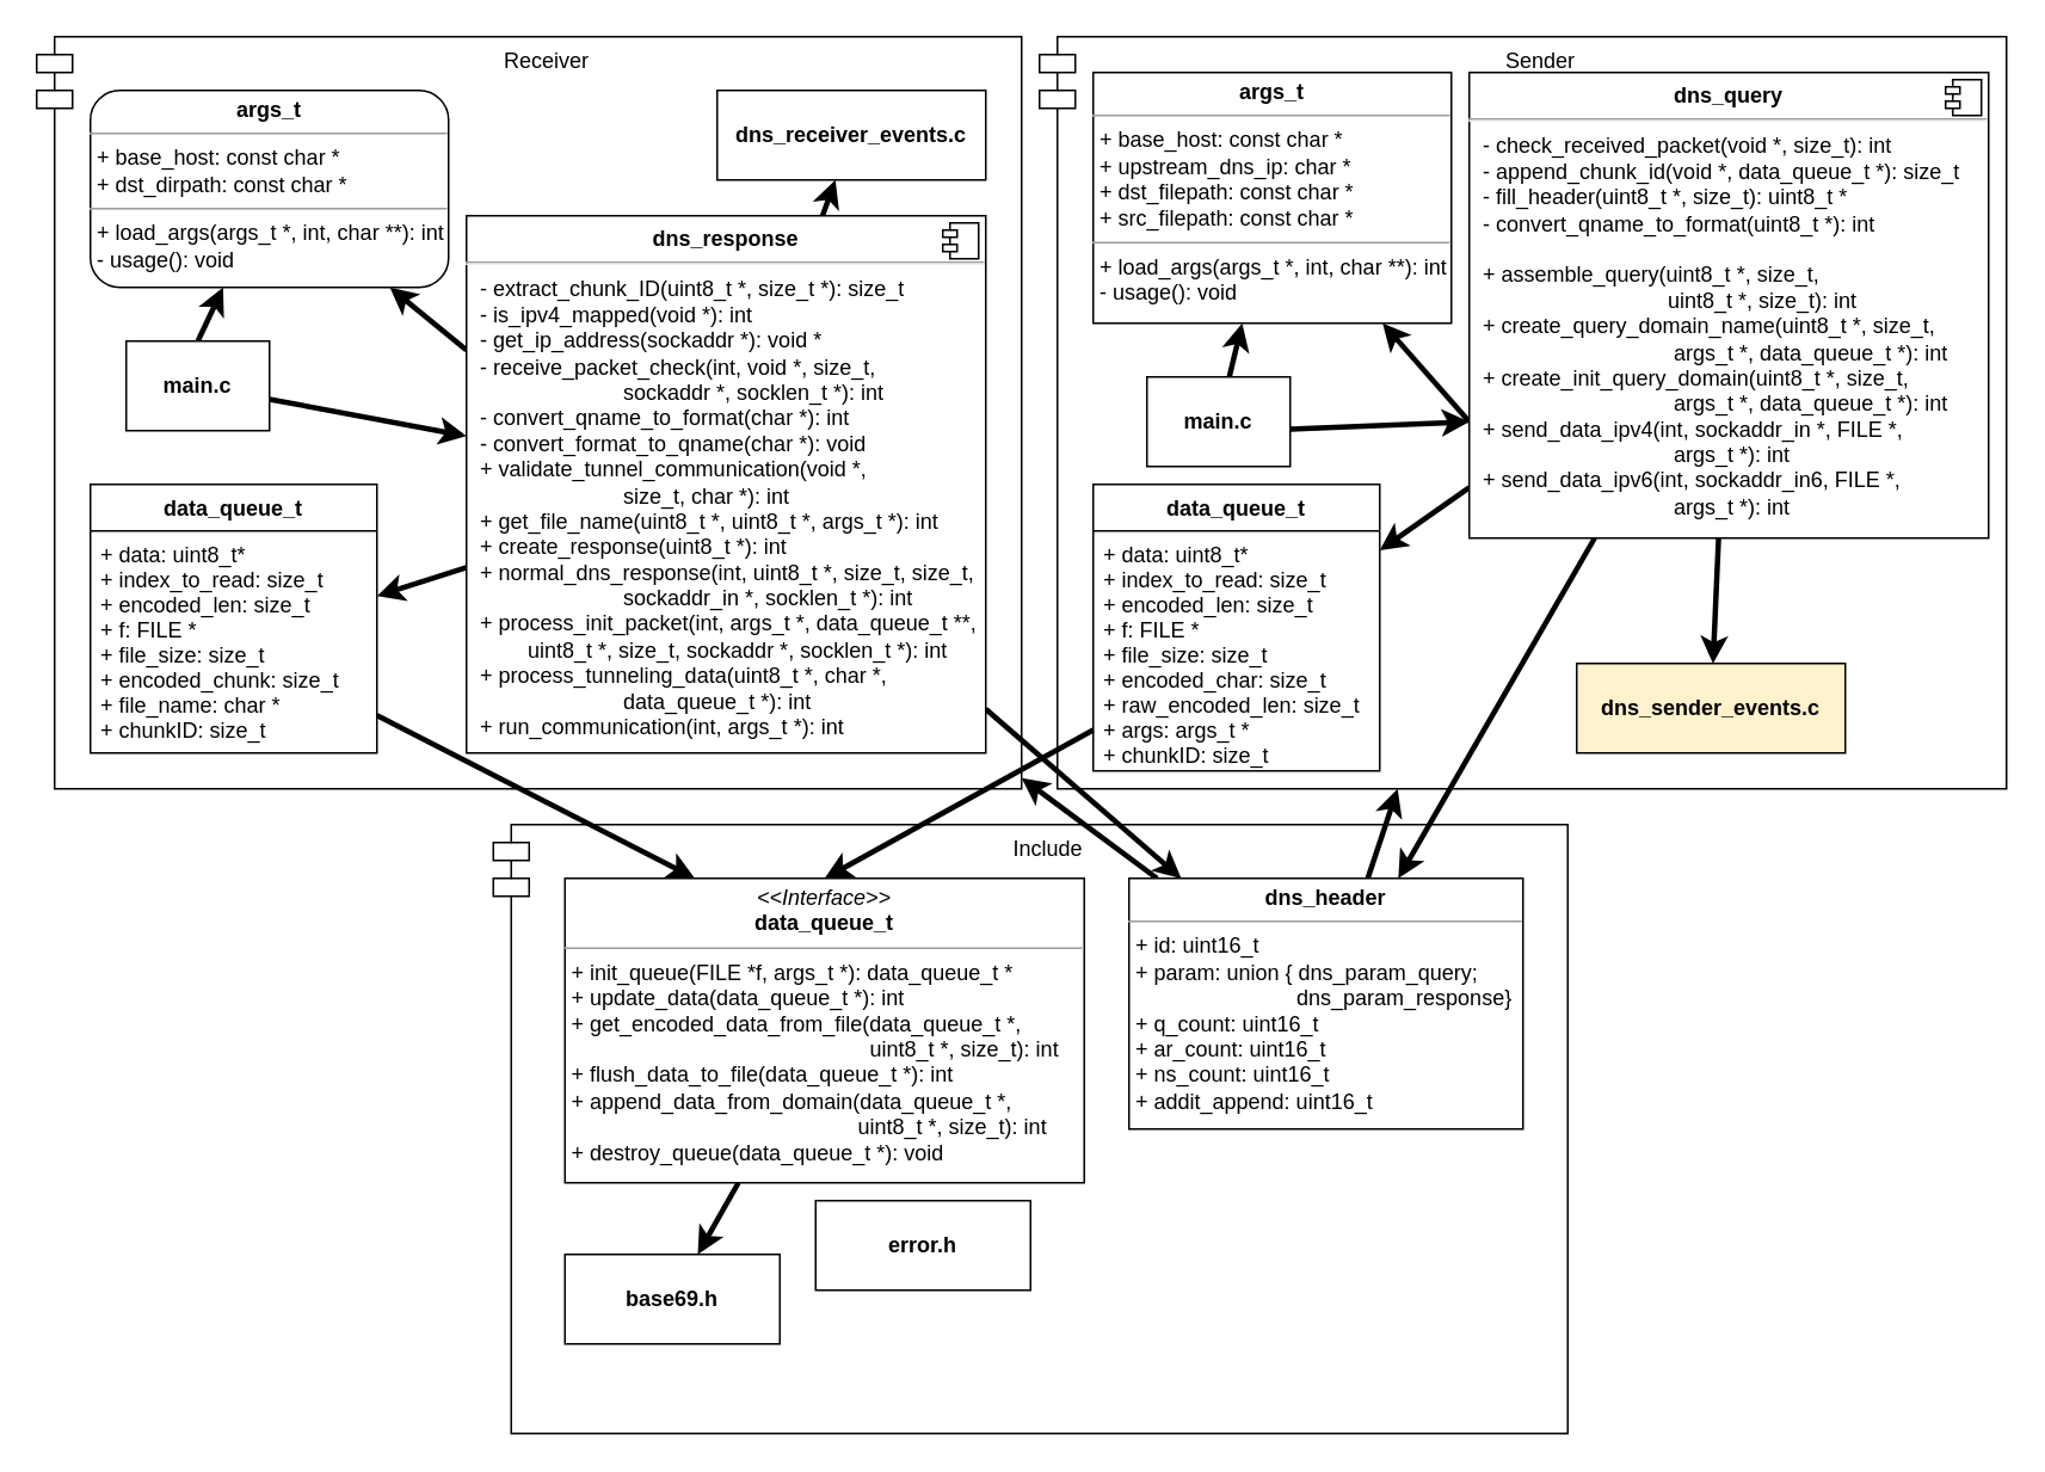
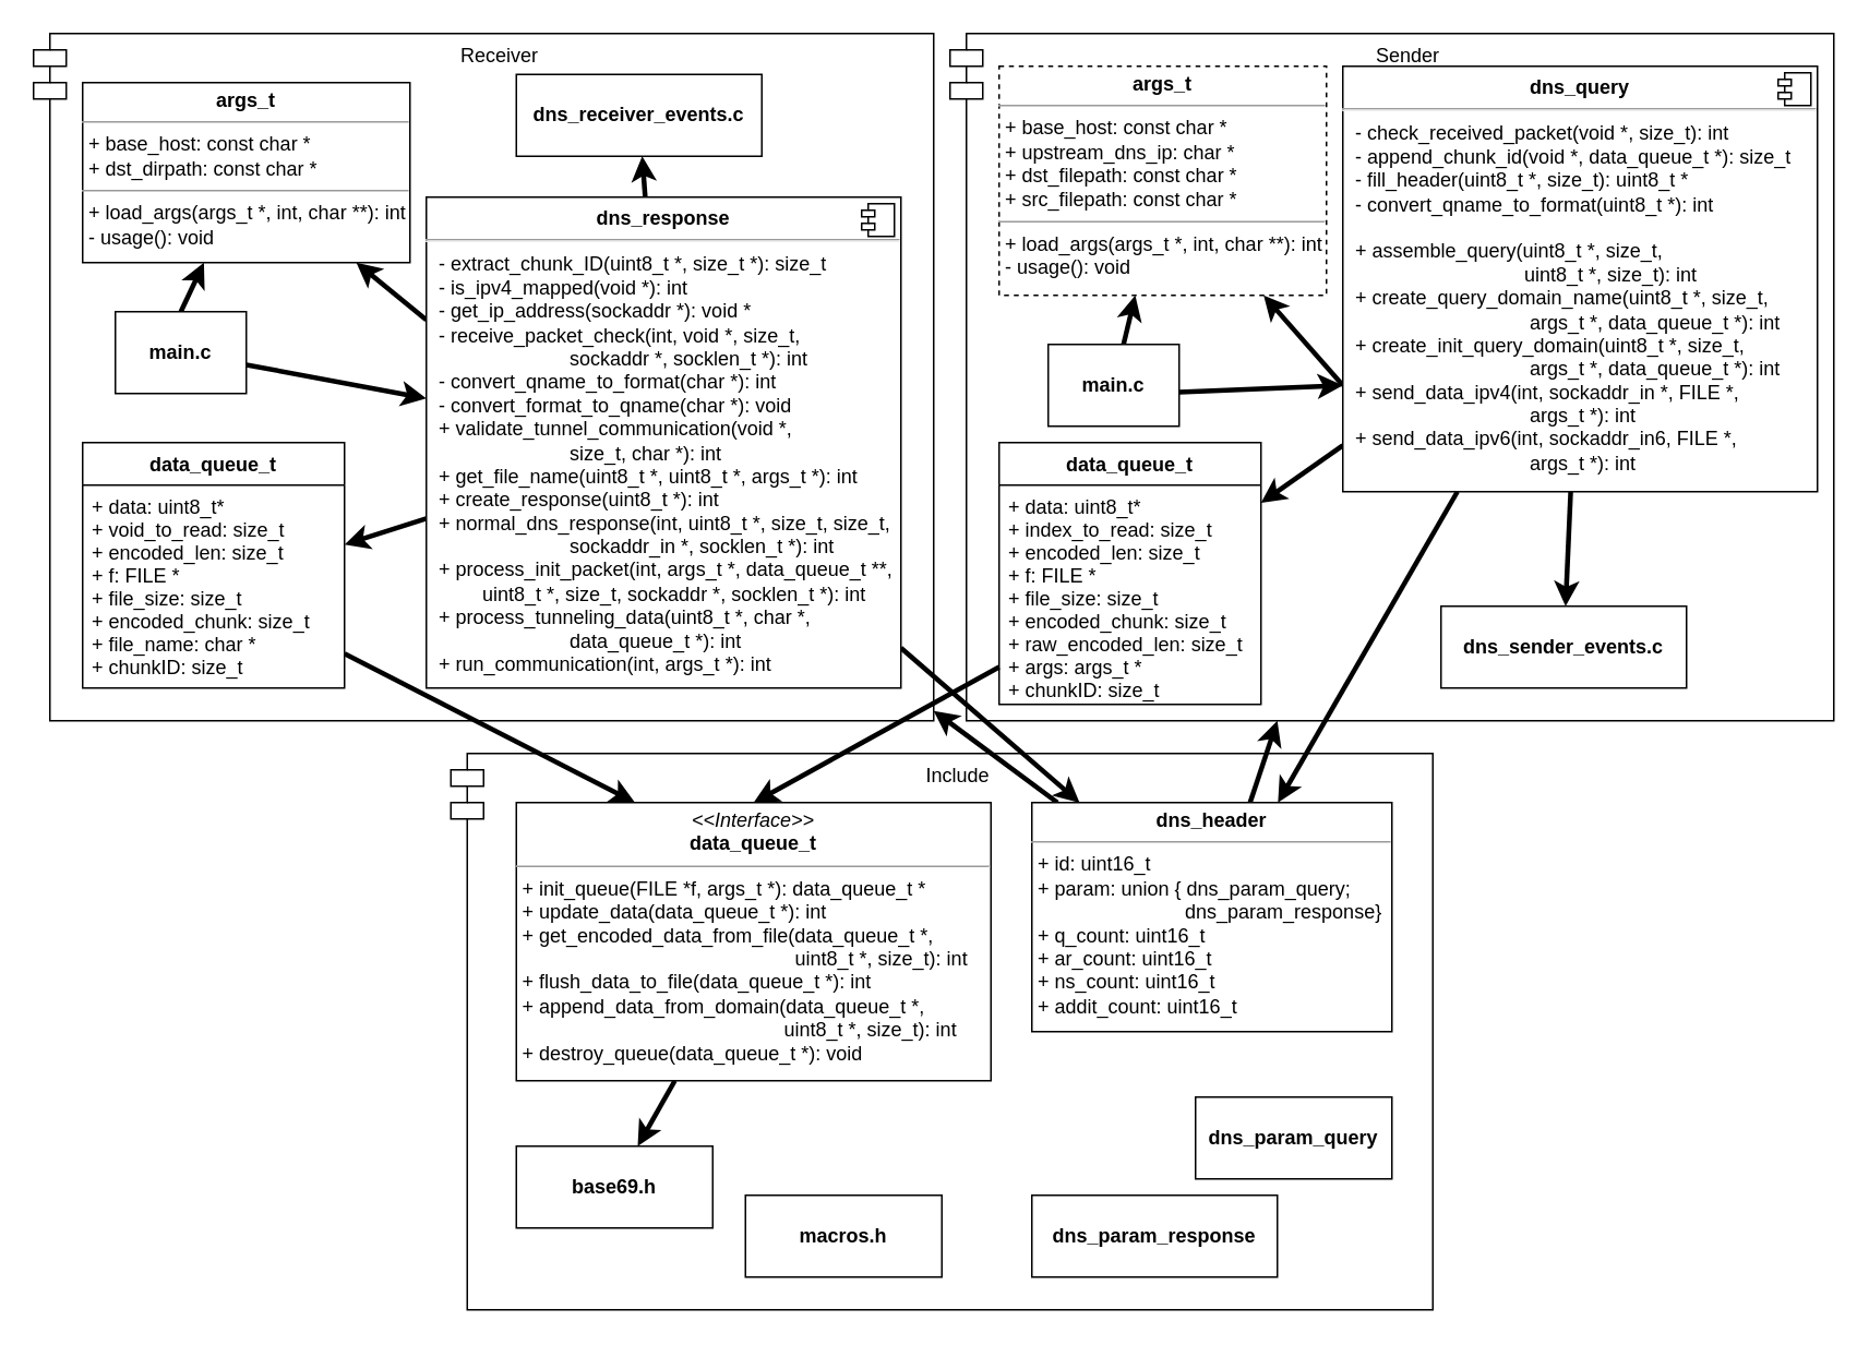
- <mxCell id="32" value="&lt;p style=&quot;margin: 0px ; margin-top: 4px ; text-align: center&quot;&gt;&lt;br&gt;&lt;b&gt;dns_receiver_events.c&lt;/b&gt;&lt;/p&gt;" style="verticalAlign=top;align=left;overflow=fill;fontSize=12;fontFamily=Helvetica;html=1;" parent="1" vertex="1"><mxGeometry x="400" y="50" width="150" height="50" as="geometry" /></mxCell>
+ <mxCell id="32" value="&lt;p style=&quot;margin: 0px ; margin-top: 4px ; text-align: center&quot;&gt;&lt;br&gt;&lt;b&gt;dns_receiver_events.c&lt;/b&gt;&lt;/p&gt;" style="verticalAlign=top;align=left;overflow=fill;fontSize=12;fontFamily=Helvetica;html=1;" parent="1" vertex="1"><mxGeometry x="315" y="45" width="150" height="50" as="geometry" /></mxCell>
- <mxCell id="33" value="&lt;p style=&quot;margin: 0px ; margin-top: 4px ; text-align: center&quot;&gt;&lt;b&gt;args_t&lt;/b&gt;&lt;/p&gt;&lt;hr size=&quot;1&quot;&gt;&lt;p style=&quot;margin: 0px ; margin-left: 4px&quot;&gt;+ base_host: const char *&lt;/p&gt;&lt;p style=&quot;margin: 0px ; margin-left: 4px&quot;&gt;+ dst_dirpath: const char *&lt;/p&gt;&lt;hr size=&quot;1&quot;&gt;&lt;p style=&quot;margin: 0px ; margin-left: 4px&quot;&gt;+ load_args(args_t *, int, char **): int&lt;/p&gt;&lt;p style=&quot;margin: 0px ; margin-left: 4px&quot;&gt;- usage(): void&lt;/p&gt;" style="verticalAlign=top;align=left;overflow=fill;fontSize=12;fontFamily=Helvetica;html=1;rounded=1;" parent="1" vertex="1"><mxGeometry x="50" y="50" width="200" height="110" as="geometry" /></mxCell>
+ <mxCell id="33" value="&lt;p style=&quot;margin: 0px ; margin-top: 4px ; text-align: center&quot;&gt;&lt;b&gt;args_t&lt;/b&gt;&lt;/p&gt;&lt;hr size=&quot;1&quot;&gt;&lt;p style=&quot;margin: 0px ; margin-left: 4px&quot;&gt;+ base_host: const char *&lt;/p&gt;&lt;p style=&quot;margin: 0px ; margin-left: 4px&quot;&gt;+ dst_dirpath: const char *&lt;/p&gt;&lt;hr size=&quot;1&quot;&gt;&lt;p style=&quot;margin: 0px ; margin-left: 4px&quot;&gt;+ load_args(args_t *, int, char **): int&lt;/p&gt;&lt;p style=&quot;margin: 0px ; margin-left: 4px&quot;&gt;- usage(): void&lt;/p&gt;" style="verticalAlign=top;align=left;overflow=fill;fontSize=12;fontFamily=Helvetica;html=1;" parent="1" vertex="1"><mxGeometry x="50" y="50" width="200" height="110" as="geometry" /></mxCell>
- <mxCell id="20" value="&lt;p style=&quot;margin: 0px ; margin-top: 4px ; text-align: center&quot;&gt;&lt;b&gt;args_t&lt;/b&gt;&lt;/p&gt;&lt;hr size=&quot;1&quot;&gt;&lt;p style=&quot;margin: 0px ; margin-left: 4px&quot;&gt;+ base_host: const char *&lt;/p&gt;&lt;p style=&quot;margin: 0px ; margin-left: 4px&quot;&gt;+ upstream_dns_ip: char *&lt;/p&gt;&lt;p style=&quot;margin: 0px ; margin-left: 4px&quot;&gt;+ dst_filepath: const char *&lt;/p&gt;&lt;p style=&quot;margin: 0px ; margin-left: 4px&quot;&gt;+ src_filepath: const char *&lt;/p&gt;&lt;hr size=&quot;1&quot;&gt;&lt;p style=&quot;margin: 0px ; margin-left: 4px&quot;&gt;+ load_args(args_t *, int, char **): int&lt;/p&gt;&lt;p style=&quot;margin: 0px ; margin-left: 4px&quot;&gt;- usage(): void&lt;/p&gt;" style="verticalAlign=top;align=left;overflow=fill;fontSize=12;fontFamily=Helvetica;html=1;" parent="1" vertex="1"><mxGeometry x="610" y="40" width="200" height="140" as="geometry" /></mxCell>
+ <mxCell id="20" value="&lt;p style=&quot;margin: 0px ; margin-top: 4px ; text-align: center&quot;&gt;&lt;b&gt;args_t&lt;/b&gt;&lt;/p&gt;&lt;hr size=&quot;1&quot;&gt;&lt;p style=&quot;margin: 0px ; margin-left: 4px&quot;&gt;+ base_host: const char *&lt;/p&gt;&lt;p style=&quot;margin: 0px ; margin-left: 4px&quot;&gt;+ upstream_dns_ip: char *&lt;/p&gt;&lt;p style=&quot;margin: 0px ; margin-left: 4px&quot;&gt;+ dst_filepath: const char *&lt;/p&gt;&lt;p style=&quot;margin: 0px ; margin-left: 4px&quot;&gt;+ src_filepath: const char *&lt;/p&gt;&lt;hr size=&quot;1&quot;&gt;&lt;p style=&quot;margin: 0px ; margin-left: 4px&quot;&gt;+ load_args(args_t *, int, char **): int&lt;/p&gt;&lt;p style=&quot;margin: 0px ; margin-left: 4px&quot;&gt;- usage(): void&lt;/p&gt;" style="verticalAlign=top;align=left;overflow=fill;fontSize=12;fontFamily=Helvetica;html=1;dashed=1;" parent="1" vertex="1"><mxGeometry x="610" y="40" width="200" height="140" as="geometry" /></mxCell>
- <mxCell id="35" value="+ data: uint8_t*&#10;+ index_to_read: size_t&#10;+ encoded_len: size_t&#10;+ f: FILE *&#10;+ file_size: size_t&#10;+ encoded_chunk: size_t&#10;+ file_name: char *&#10;+ chunkID: size_t" style="text;strokeColor=none;fillColor=none;align=left;verticalAlign=top;spacingLeft=4;spacingRight=4;overflow=hidden;rotatable=0;points=[[0,0.5],[1,0.5]];portConstraint=eastwest;fontSize=12;" parent="34" vertex="1"><mxGeometry y="26" width="160" height="124" as="geometry" /></mxCell>
+ <mxCell id="35" value="+ data: uint8_t*&#10;+ void_to_read: size_t&#10;+ encoded_len: size_t&#10;+ f: FILE *&#10;+ file_size: size_t&#10;+ encoded_chunk: size_t&#10;+ file_name: char *&#10;+ chunkID: size_t" style="text;strokeColor=none;fillColor=none;align=left;verticalAlign=top;spacingLeft=4;spacingRight=4;overflow=hidden;rotatable=0;points=[[0,0.5],[1,0.5]];portConstraint=eastwest;fontSize=12;" parent="34" vertex="1"><mxGeometry y="26" width="160" height="124" as="geometry" /></mxCell>
- <mxCell id="25" value="+ data: uint8_t*&#10;+ index_to_read: size_t&#10;+ encoded_len: size_t&#10;+ f: FILE *&#10;+ file_size: size_t&#10;+ encoded_char: size_t&#10;+ raw_encoded_len: size_t&#10;+ args: args_t *&#10;+ chunkID: size_t" style="text;strokeColor=none;fillColor=none;align=left;verticalAlign=top;spacingLeft=4;spacingRight=4;overflow=hidden;rotatable=0;points=[[0,0.5],[1,0.5]];portConstraint=eastwest;fontSize=12;" parent="24" vertex="1"><mxGeometry y="26" width="160" height="134" as="geometry" /></mxCell>
+ <mxCell id="25" value="+ data: uint8_t*&#10;+ index_to_read: size_t&#10;+ encoded_len: size_t&#10;+ f: FILE *&#10;+ file_size: size_t&#10;+ encoded_chunk: size_t&#10;+ raw_encoded_len: size_t&#10;+ args: args_t *&#10;+ chunkID: size_t" style="text;strokeColor=none;fillColor=none;align=left;verticalAlign=top;spacingLeft=4;spacingRight=4;overflow=hidden;rotatable=0;points=[[0,0.5],[1,0.5]];portConstraint=eastwest;fontSize=12;" parent="24" vertex="1"><mxGeometry y="26" width="160" height="134" as="geometry" /></mxCell>
- <mxCell id="27" value="&lt;p style=&quot;margin: 0px ; margin-top: 4px ; text-align: center&quot;&gt;&lt;br&gt;&lt;b&gt;dns_sender_events.c&lt;/b&gt;&lt;/p&gt;" style="verticalAlign=top;align=left;overflow=fill;fontSize=12;fontFamily=Helvetica;html=1;fillColor=#fff2cc;" parent="1" vertex="1"><mxGeometry x="880" y="370" width="150" height="50" as="geometry" /></mxCell>
+ <mxCell id="27" value="&lt;p style=&quot;margin: 0px ; margin-top: 4px ; text-align: center&quot;&gt;&lt;br&gt;&lt;b&gt;dns_sender_events.c&lt;/b&gt;&lt;/p&gt;" style="verticalAlign=top;align=left;overflow=fill;fontSize=12;fontFamily=Helvetica;html=1;" parent="1" vertex="1"><mxGeometry x="880" y="370" width="150" height="50" as="geometry" /></mxCell>
- <mxCell id="17" value="&lt;p style=&quot;margin: 0px ; margin-top: 4px ; text-align: center&quot;&gt;&lt;b&gt;dns_header&lt;/b&gt;&lt;/p&gt;&lt;hr size=&quot;1&quot;&gt;&lt;p style=&quot;margin: 0px ; margin-left: 4px&quot;&gt;+ id: uint16_t&lt;/p&gt;&lt;p style=&quot;margin: 0px ; margin-left: 4px&quot;&gt;+ param: union { dns_param_query;&lt;/p&gt;&lt;p style=&quot;margin: 0px ; margin-left: 4px&quot;&gt;&lt;span style=&quot;white-space: pre&quot;&gt;&#09;&lt;/span&gt;&lt;span style=&quot;white-space: pre&quot;&gt;&#09;&lt;/span&gt;&lt;span style=&quot;white-space: pre&quot;&gt;&#09;&lt;/span&gt;&amp;nbsp; &amp;nbsp;dns_param_response}&lt;/p&gt;&lt;p style=&quot;margin: 0px ; margin-left: 4px&quot;&gt;+ q_count: uint16_t&lt;/p&gt;&lt;p style=&quot;margin: 0px ; margin-left: 4px&quot;&gt;+ ar_count: uint16_t&lt;/p&gt;&lt;p style=&quot;margin: 0px ; margin-left: 4px&quot;&gt;+ ns_count: uint16_t&lt;/p&gt;&lt;p style=&quot;margin: 0px ; margin-left: 4px&quot;&gt;+ addit_append: uint16_t&lt;/p&gt;" style="verticalAlign=top;align=left;overflow=fill;fontSize=12;fontFamily=Helvetica;html=1;" parent="1" vertex="1"><mxGeometry x="630" y="490" width="220" height="140" as="geometry" /></mxCell>
+ <mxCell id="17" value="&lt;p style=&quot;margin: 0px ; margin-top: 4px ; text-align: center&quot;&gt;&lt;b&gt;dns_header&lt;/b&gt;&lt;/p&gt;&lt;hr size=&quot;1&quot;&gt;&lt;p style=&quot;margin: 0px ; margin-left: 4px&quot;&gt;+ id: uint16_t&lt;/p&gt;&lt;p style=&quot;margin: 0px ; margin-left: 4px&quot;&gt;+ param: union { dns_param_query;&lt;/p&gt;&lt;p style=&quot;margin: 0px ; margin-left: 4px&quot;&gt;&lt;span style=&quot;white-space: pre&quot;&gt;&#09;&lt;/span&gt;&lt;span style=&quot;white-space: pre&quot;&gt;&#09;&lt;/span&gt;&lt;span style=&quot;white-space: pre&quot;&gt;&#09;&lt;/span&gt;&amp;nbsp; &amp;nbsp;dns_param_response}&lt;/p&gt;&lt;p style=&quot;margin: 0px ; margin-left: 4px&quot;&gt;+ q_count: uint16_t&lt;/p&gt;&lt;p style=&quot;margin: 0px ; margin-left: 4px&quot;&gt;+ ar_count: uint16_t&lt;/p&gt;&lt;p style=&quot;margin: 0px ; margin-left: 4px&quot;&gt;+ ns_count: uint16_t&lt;/p&gt;&lt;p style=&quot;margin: 0px ; margin-left: 4px&quot;&gt;+ addit_count: uint16_t&lt;/p&gt;" style="verticalAlign=top;align=left;overflow=fill;fontSize=12;fontFamily=Helvetica;html=1;" parent="1" vertex="1"><mxGeometry x="630" y="490" width="220" height="140" as="geometry" /></mxCell>
- <mxCell id="14" value="&lt;p style=&quot;margin: 0px ; margin-top: 4px ; text-align: center&quot;&gt;&lt;br&gt;&lt;b&gt;error.h&lt;/b&gt;&lt;/p&gt;" style="verticalAlign=top;align=left;overflow=fill;fontSize=12;fontFamily=Helvetica;html=1;" parent="1" vertex="1"><mxGeometry x="455" y="670" width="120" height="50" as="geometry" /></mxCell>
+ <mxCell id="19" value="&lt;p style=&quot;margin: 0px ; margin-top: 4px ; text-align: center&quot;&gt;&lt;br&gt;&lt;b&gt;dns_param_query&lt;/b&gt;&lt;/p&gt;" style="verticalAlign=top;align=left;overflow=fill;fontSize=12;fontFamily=Helvetica;html=1;" parent="1" vertex="1"><mxGeometry x="730" y="670" width="120" height="50" as="geometry" /></mxCell>
+ <mxCell id="13" value="&lt;p style=&quot;margin: 0px ; margin-top: 4px ; text-align: center&quot;&gt;&lt;br&gt;&lt;b&gt;macros.h&lt;/b&gt;&lt;/p&gt;" style="verticalAlign=top;align=left;overflow=fill;fontSize=12;fontFamily=Helvetica;html=1;" parent="1" vertex="1"><mxGeometry x="455" y="730" width="120" height="50" as="geometry" /></mxCell>
+ <mxCell id="18" value="&lt;p style=&quot;margin: 0px ; margin-top: 4px ; text-align: center&quot;&gt;&lt;br&gt;&lt;b&gt;dns_param_response&lt;/b&gt;&lt;/p&gt;" style="verticalAlign=top;align=left;overflow=fill;fontSize=12;fontFamily=Helvetica;html=1;" parent="1" vertex="1"><mxGeometry x="630" y="730" width="150" height="50" as="geometry" /></mxCell>
